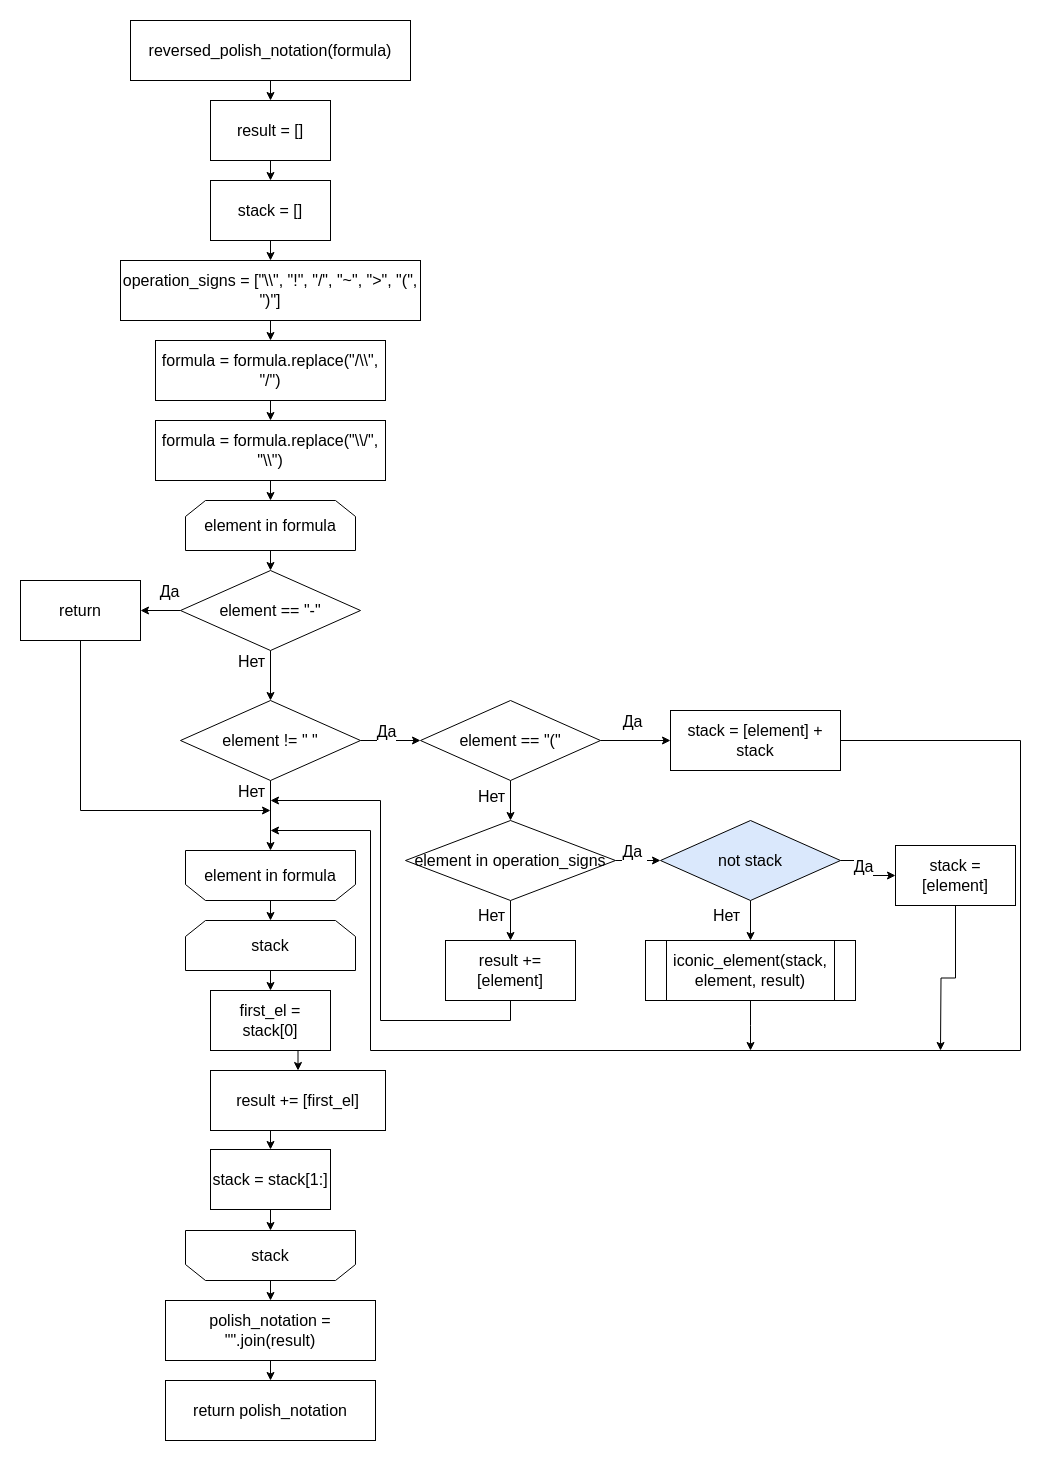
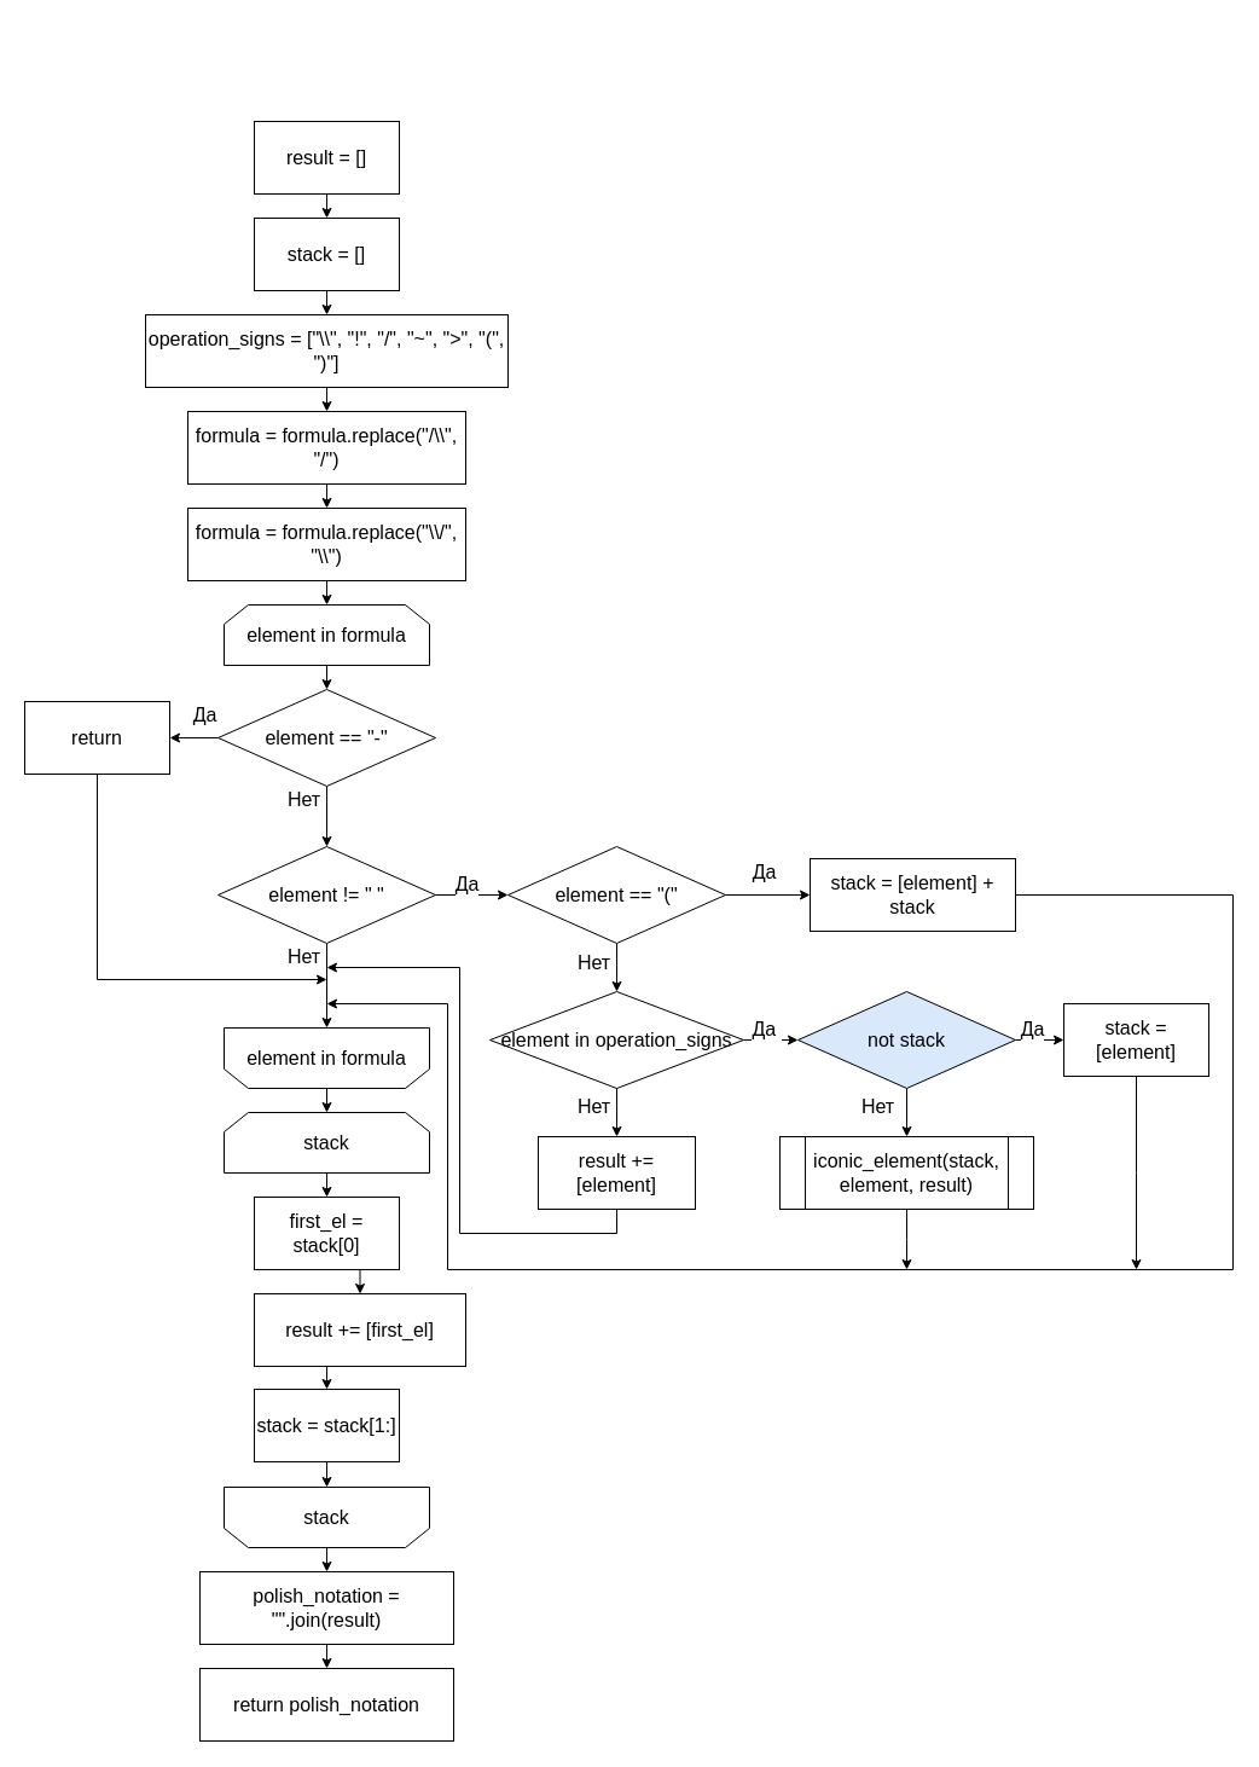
- <mxCell id="3" value="&lt;font style=&quot;font-size: 16px;&quot;&gt;reversed_polish_notation(formula)&lt;/font&gt;" style="rounded=1;whiteSpace=wrap;html=1;arcSize=0;fontSize=16;" parent="1" vertex="1"><mxGeometry x="130" y="20" width="280" height="60" as="geometry" /></mxCell>
- <mxCell id="2" style="edgeStyle=orthogonalEdgeStyle;rounded=0;orthogonalLoop=1;jettySize=auto;html=1;exitX=0.5;exitY=1;exitDx=0;exitDy=0;entryX=0.5;entryY=0;entryDx=0;entryDy=0;fontSize=16;" parent="1" source="3" target="5" edge="1"><mxGeometry relative="1" as="geometry" /></mxCell>
- <mxCell id="46" value="&lt;font style=&quot;font-size: 16px;&quot;&gt;stack = [element]&lt;/font&gt;" style="rounded=0;whiteSpace=wrap;html=1;fontSize=16;" parent="1" vertex="1"><mxGeometry x="895" y="845" width="120" height="60" as="geometry" /></mxCell>
+ <mxCell id="46" value="&lt;font style=&quot;font-size: 16px;&quot;&gt;stack = [element]&lt;/font&gt;" style="rounded=0;whiteSpace=wrap;html=1;fontSize=16;" parent="1" vertex="1"><mxGeometry x="880" y="830" width="120" height="60" as="geometry" /></mxCell>
